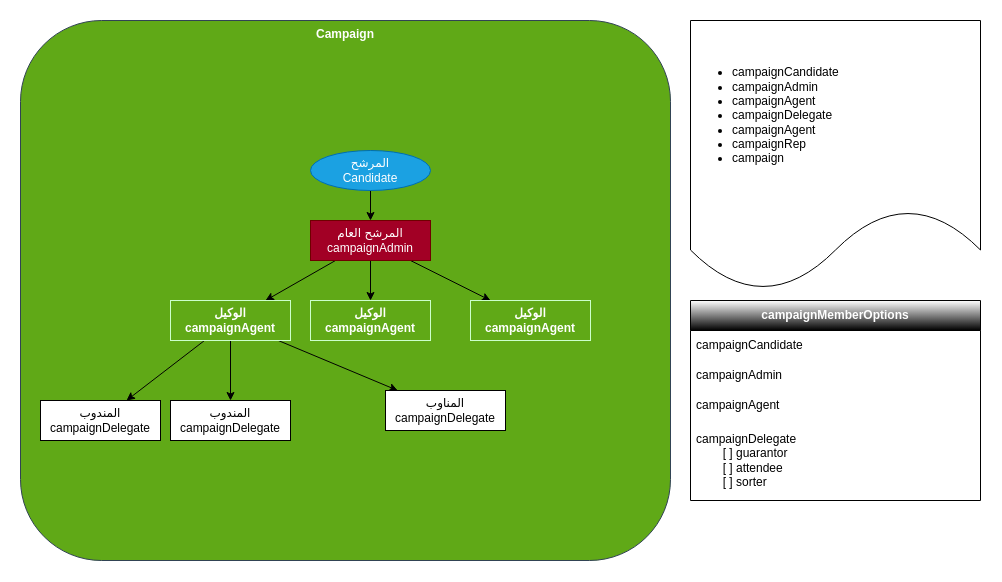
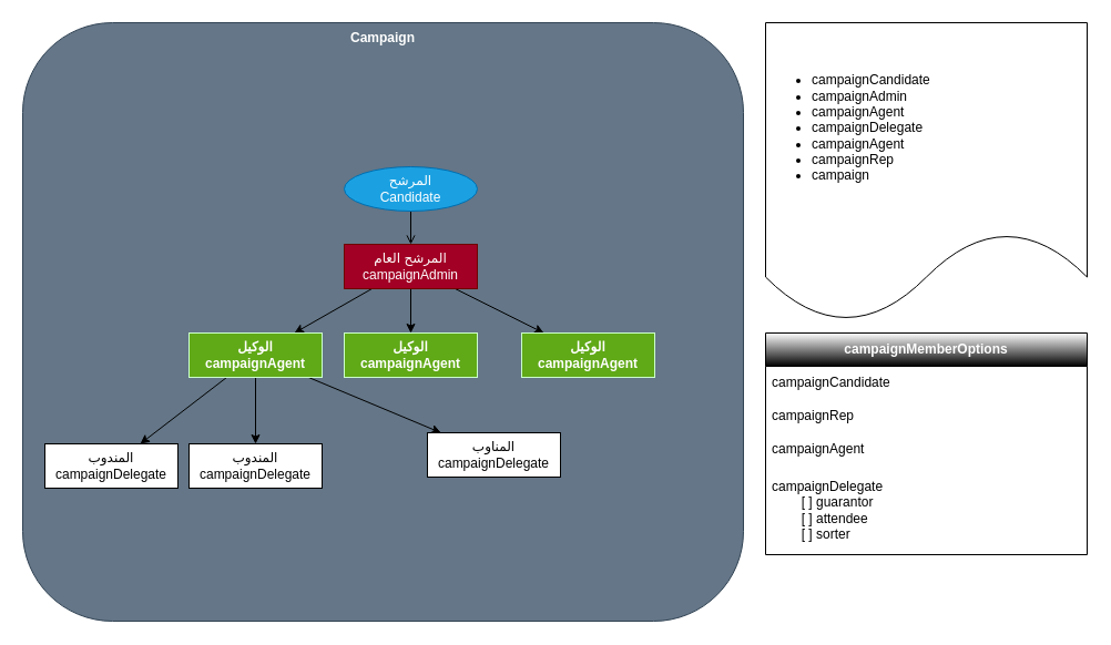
- <mxCell id="3" value="" style="edgeStyle=none;html=1;" parent="1" source="4" target="8" edge="1"><mxGeometry relative="1" as="geometry" /></mxCell>
+ <mxCell id="3" value="" style="edgeStyle=none;html=1;endArrow=open;" parent="1" source="4" target="8" edge="1"><mxGeometry relative="1" as="geometry" /></mxCell>
- <mxCell id="2" value="Campaign" style="rounded=1;whiteSpace=wrap;html=1;horizontal=1;verticalAlign=top;fillColor=#60a917;strokeColor=#314354;fontStyle=1;fontColor=#ffffff;" parent="1" vertex="1"><mxGeometry x="20" y="20" width="650" height="540" as="geometry" /></mxCell>
+ <mxCell id="2" value="Campaign" style="rounded=1;whiteSpace=wrap;html=1;horizontal=1;verticalAlign=top;fillColor=#647687;strokeColor=#314354;fontStyle=1;fontColor=#ffffff;" parent="1" vertex="1"><mxGeometry x="20" y="20" width="650" height="540" as="geometry" /></mxCell>
- <mxCell id="21" value="campaignAdmin&lt;span style=&quot;white-space: pre;&quot;&gt;&#09;&lt;/span&gt;&lt;span style=&quot;white-space: pre;&quot;&gt;&#09;&lt;/span&gt;" style="text;strokeColor=none;fillColor=none;align=left;verticalAlign=middle;spacingLeft=4;spacingRight=4;overflow=hidden;points=[[0,0.5],[1,0.5]];portConstraint=eastwest;rotatable=0;whiteSpace=wrap;html=1;" vertex="1" parent="19"><mxGeometry y="60" width="290" height="30" as="geometry" /></mxCell>
+ <mxCell id="21" value="campaignRep&lt;span style=&quot;white-space: pre;&quot;&gt;&#09;&lt;/span&gt;&lt;span style=&quot;white-space: pre;&quot;&gt;&#09;&lt;/span&gt;" style="text;strokeColor=none;fillColor=none;align=left;verticalAlign=middle;spacingLeft=4;spacingRight=4;overflow=hidden;points=[[0,0.5],[1,0.5]];portConstraint=eastwest;rotatable=0;whiteSpace=wrap;html=1;" vertex="1" parent="19"><mxGeometry y="60" width="290" height="30" as="geometry" /></mxCell>
